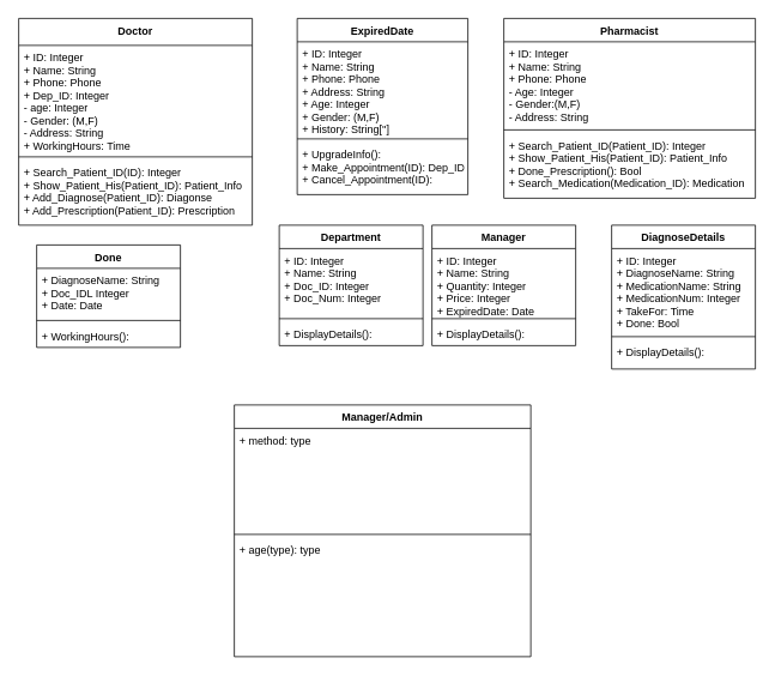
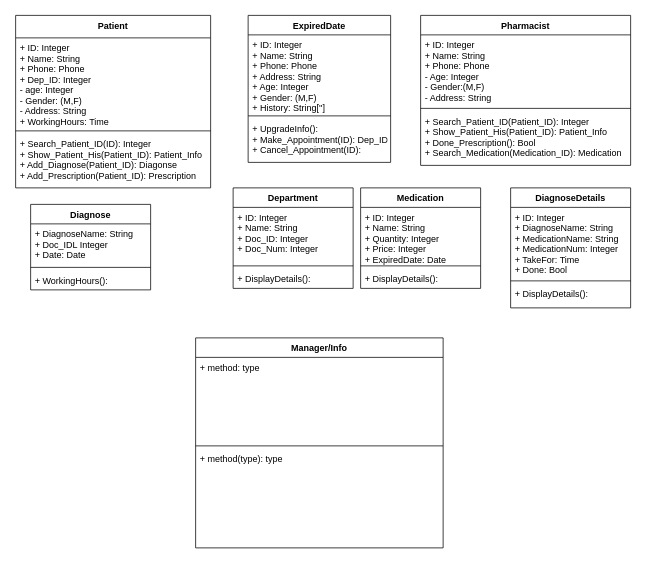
- <mxCell id="2" value="Doctor" style="swimlane;fontStyle=1;align=center;verticalAlign=top;childLayout=stackLayout;horizontal=1;startSize=30;horizontalStack=0;resizeParent=1;resizeParentMax=0;resizeLast=0;collapsible=1;marginBottom=0;" vertex="1" parent="1"><mxGeometry x="20" y="20" width="260" height="230" as="geometry" /></mxCell>
+ <mxCell id="2" value="Patient" style="swimlane;fontStyle=1;align=center;verticalAlign=top;childLayout=stackLayout;horizontal=1;startSize=30;horizontalStack=0;resizeParent=1;resizeParentMax=0;resizeLast=0;collapsible=1;marginBottom=0;" vertex="1" parent="1"><mxGeometry x="20" y="20" width="260" height="230" as="geometry" /></mxCell>
- <mxCell id="22" value="Manager" style="swimlane;fontStyle=1;align=center;verticalAlign=top;childLayout=stackLayout;horizontal=1;startSize=26;horizontalStack=0;resizeParent=1;resizeParentMax=0;resizeLast=0;collapsible=1;marginBottom=0;" vertex="1" parent="1"><mxGeometry x="480" y="250" width="160" height="134" as="geometry" /></mxCell>
+ <mxCell id="22" value="Medication" style="swimlane;fontStyle=1;align=center;verticalAlign=top;childLayout=stackLayout;horizontal=1;startSize=26;horizontalStack=0;resizeParent=1;resizeParentMax=0;resizeLast=0;collapsible=1;marginBottom=0;" vertex="1" parent="1"><mxGeometry x="480" y="250" width="160" height="134" as="geometry" /></mxCell>
- <mxCell id="26" value="Done" style="swimlane;fontStyle=1;align=center;verticalAlign=top;childLayout=stackLayout;horizontal=1;startSize=26;horizontalStack=0;resizeParent=1;resizeParentMax=0;resizeLast=0;collapsible=1;marginBottom=0;" vertex="1" parent="1"><mxGeometry x="40" y="272" width="160" height="114" as="geometry" /></mxCell>
+ <mxCell id="26" value="Diagnose" style="swimlane;fontStyle=1;align=center;verticalAlign=top;childLayout=stackLayout;horizontal=1;startSize=26;horizontalStack=0;resizeParent=1;resizeParentMax=0;resizeLast=0;collapsible=1;marginBottom=0;" vertex="1" parent="1"><mxGeometry x="40" y="272" width="160" height="114" as="geometry" /></mxCell>
- <mxCell id="30" value="Manager/Admin" style="swimlane;fontStyle=1;align=center;verticalAlign=top;childLayout=stackLayout;horizontal=1;startSize=26;horizontalStack=0;resizeParent=1;resizeParentMax=0;resizeLast=0;collapsible=1;marginBottom=0;" vertex="1" parent="1"><mxGeometry x="260" y="450" width="330" height="280" as="geometry" /></mxCell>
+ <mxCell id="30" value="Manager/Info" style="swimlane;fontStyle=1;align=center;verticalAlign=top;childLayout=stackLayout;horizontal=1;startSize=26;horizontalStack=0;resizeParent=1;resizeParentMax=0;resizeLast=0;collapsible=1;marginBottom=0;" vertex="1" parent="1"><mxGeometry x="260" y="450" width="330" height="280" as="geometry" /></mxCell>
- <mxCell id="33" value="+ age(type): type" style="text;strokeColor=none;fillColor=none;align=left;verticalAlign=top;spacingLeft=4;spacingRight=4;overflow=hidden;rotatable=0;points=[[0,0.5],[1,0.5]];portConstraint=eastwest;" vertex="1" parent="30"><mxGeometry y="148" width="330" height="132" as="geometry" /></mxCell>
+ <mxCell id="33" value="+ method(type): type" style="text;strokeColor=none;fillColor=none;align=left;verticalAlign=top;spacingLeft=4;spacingRight=4;overflow=hidden;rotatable=0;points=[[0,0.5],[1,0.5]];portConstraint=eastwest;" vertex="1" parent="30"><mxGeometry y="148" width="330" height="132" as="geometry" /></mxCell>
